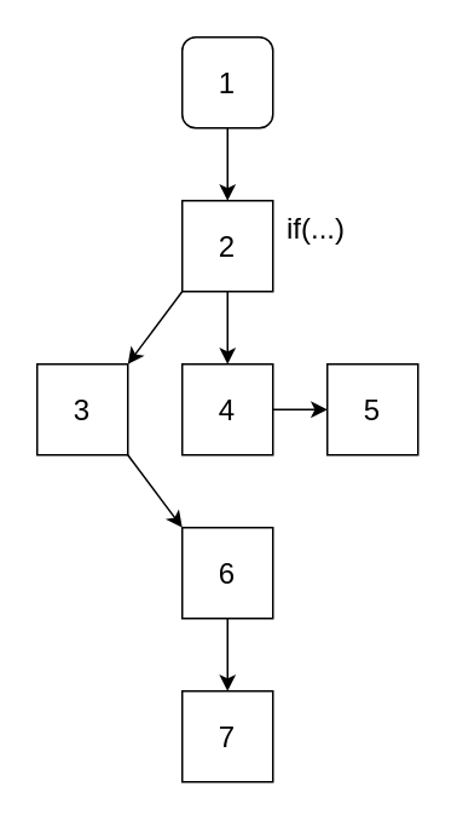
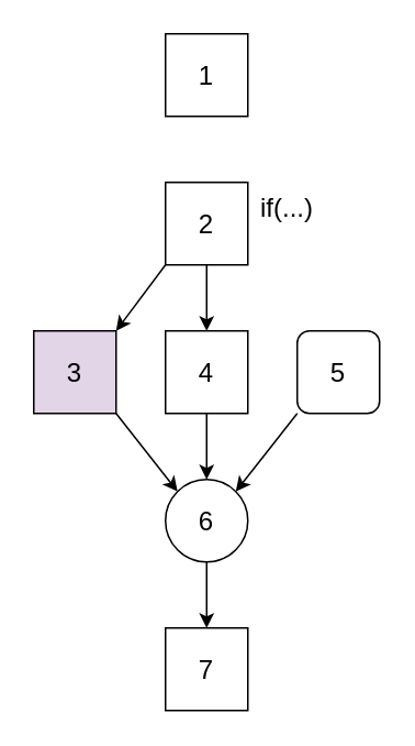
- <mxCell id="3" value="&lt;font style=&quot;font-size: 16px;&quot;&gt;1&lt;/font&gt;" style="whiteSpace=wrap;html=1;aspect=fixed;rounded=1;" vertex="1" parent="1"><mxGeometry x="100" y="20" width="50" height="50" as="geometry" /></mxCell>
+ <mxCell id="3" value="&lt;font style=&quot;font-size: 16px;&quot;&gt;1&lt;/font&gt;" style="whiteSpace=wrap;html=1;aspect=fixed;" vertex="1" parent="1"><mxGeometry x="100" y="20" width="50" height="50" as="geometry" /></mxCell>
- <mxCell id="2" style="edgeStyle=orthogonalEdgeStyle;rounded=0;orthogonalLoop=1;jettySize=auto;html=1;entryX=0.5;entryY=0;entryDx=0;entryDy=0;" edge="1" parent="1" source="3" target="6"><mxGeometry relative="1" as="geometry" /></mxCell>
- <mxCell id="9" value="&lt;span style=&quot;font-size: 16px;&quot;&gt;3&lt;/span&gt;" style="whiteSpace=wrap;html=1;aspect=fixed;" vertex="1" parent="1"><mxGeometry x="20" y="200" width="50" height="50" as="geometry" /></mxCell>
+ <mxCell id="9" value="&lt;span style=&quot;font-size: 16px;&quot;&gt;3&lt;/span&gt;" style="whiteSpace=wrap;html=1;aspect=fixed;fillColor=#e1d5e7;" vertex="1" parent="1"><mxGeometry x="20" y="200" width="50" height="50" as="geometry" /></mxCell>
- <mxCell id="10" style="edgeStyle=orthogonalEdgeStyle;rounded=0;orthogonalLoop=1;jettySize=auto;html=1;" edge="1" parent="1" source="11" target="13"><mxGeometry relative="1" as="geometry" /></mxCell>
+ <mxCell id="10" style="edgeStyle=orthogonalEdgeStyle;rounded=0;orthogonalLoop=1;jettySize=auto;html=1;entryX=0.5;entryY=0;entryDx=0;entryDy=0;" edge="1" parent="1" source="11" target="15"><mxGeometry relative="1" as="geometry" /></mxCell>
- <mxCell id="13" value="&lt;span style=&quot;font-size: 16px;&quot;&gt;5&lt;/span&gt;" style="whiteSpace=wrap;html=1;aspect=fixed;" vertex="1" parent="1"><mxGeometry x="180" y="200" width="50" height="50" as="geometry" /></mxCell>
+ <mxCell id="13" value="&lt;span style=&quot;font-size: 16px;&quot;&gt;5&lt;/span&gt;" style="whiteSpace=wrap;html=1;aspect=fixed;rounded=1;" vertex="1" parent="1"><mxGeometry x="180" y="200" width="50" height="50" as="geometry" /></mxCell>
+ <mxCell id="12" style="rounded=0;orthogonalLoop=1;jettySize=auto;html=1;exitX=0;exitY=1;exitDx=0;exitDy=0;entryX=1;entryY=0;entryDx=0;entryDy=0;" edge="1" parent="1" source="13" target="15"><mxGeometry relative="1" as="geometry" /></mxCell>
- <mxCell id="15" value="&lt;span style=&quot;font-size: 16px;&quot;&gt;6&lt;/span&gt;" style="whiteSpace=wrap;html=1;aspect=fixed;" vertex="1" parent="1"><mxGeometry x="100" y="290" width="50" height="50" as="geometry" /></mxCell>
+ <mxCell id="15" value="&lt;span style=&quot;font-size: 16px;&quot;&gt;6&lt;/span&gt;" style="ellipse;whiteSpace=wrap;html=1;aspect=fixed;" vertex="1" parent="1"><mxGeometry x="100" y="290" width="50" height="50" as="geometry" /></mxCell>
